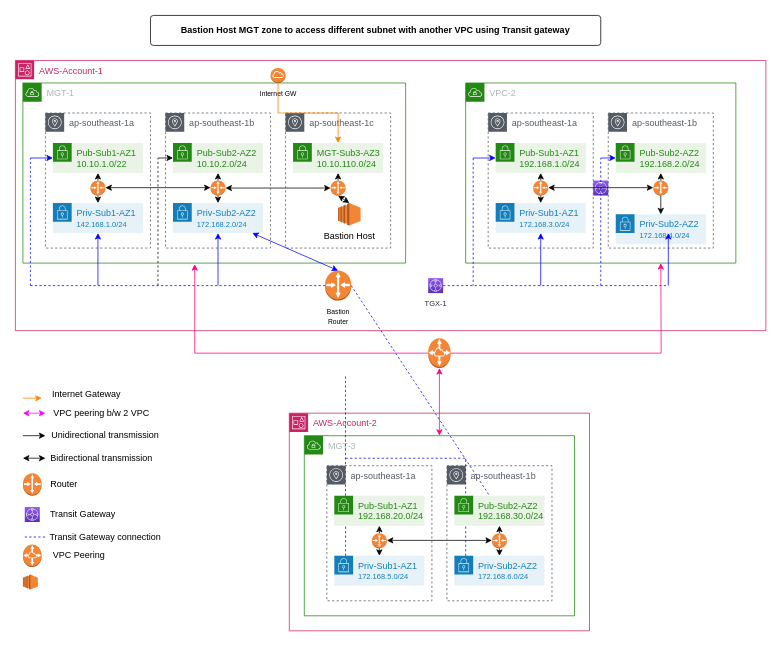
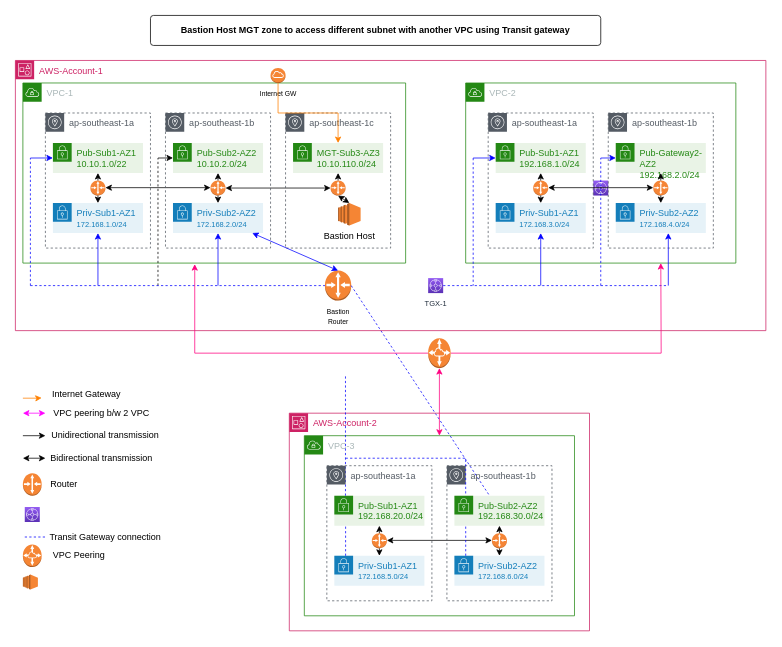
- <mxCell id="2" value="MGT-1" style="points=[[0,0],[0.25,0],[0.5,0],[0.75,0],[1,0],[1,0.25],[1,0.5],[1,0.75],[1,1],[0.75,1],[0.5,1],[0.25,1],[0,1],[0,0.75],[0,0.5],[0,0.25]];outlineConnect=0;gradientColor=none;html=1;whiteSpace=wrap;fontSize=12;fontStyle=0;container=1;pointerEvents=0;collapsible=0;recursiveResize=0;shape=mxgraph.aws4.group;grIcon=mxgraph.aws4.group_vpc;strokeColor=#248814;fillColor=none;verticalAlign=top;align=left;spacingLeft=30;fontColor=#AAB7B8;dashed=0;" parent="1" vertex="1"><mxGeometry x="30" y="110" width="510" height="240" as="geometry" /></mxCell>
+ <mxCell id="2" value="VPC-1" style="points=[[0,0],[0.25,0],[0.5,0],[0.75,0],[1,0],[1,0.25],[1,0.5],[1,0.75],[1,1],[0.75,1],[0.5,1],[0.25,1],[0,1],[0,0.75],[0,0.5],[0,0.25]];outlineConnect=0;gradientColor=none;html=1;whiteSpace=wrap;fontSize=12;fontStyle=0;container=1;pointerEvents=0;collapsible=0;recursiveResize=0;shape=mxgraph.aws4.group;grIcon=mxgraph.aws4.group_vpc;strokeColor=#248814;fillColor=none;verticalAlign=top;align=left;spacingLeft=30;fontColor=#AAB7B8;dashed=0;" parent="1" vertex="1"><mxGeometry x="30" y="110" width="510" height="240" as="geometry" /></mxCell>
- <mxCell id="29" value="Pub-Sub2-AZ2 192.168.2.0/24" style="points=[[0,0],[0.25,0],[0.5,0],[0.75,0],[1,0],[1,0.25],[1,0.5],[1,0.75],[1,1],[0.75,1],[0.5,1],[0.25,1],[0,1],[0,0.75],[0,0.5],[0,0.25]];outlineConnect=0;gradientColor=none;html=1;whiteSpace=wrap;fontSize=12;fontStyle=0;container=1;pointerEvents=0;collapsible=0;recursiveResize=0;shape=mxgraph.aws4.group;grIcon=mxgraph.aws4.group_security_group;grStroke=0;strokeColor=#248814;fillColor=#E9F3E6;verticalAlign=top;align=left;spacingLeft=30;fontColor=#248814;dashed=0;movable=1;resizable=1;rotatable=1;deletable=1;editable=1;locked=0;connectable=1;" parent="25" vertex="1"><mxGeometry x="200" y="80" width="120" height="40" as="geometry" /></mxCell>
+ <mxCell id="29" value="Pub-Gateway2-AZ2 192.168.2.0/24" style="points=[[0,0],[0.25,0],[0.5,0],[0.75,0],[1,0],[1,0.25],[1,0.5],[1,0.75],[1,1],[0.75,1],[0.5,1],[0.25,1],[0,1],[0,0.75],[0,0.5],[0,0.25]];outlineConnect=0;gradientColor=none;html=1;whiteSpace=wrap;fontSize=12;fontStyle=0;container=1;pointerEvents=0;collapsible=0;recursiveResize=0;shape=mxgraph.aws4.group;grIcon=mxgraph.aws4.group_security_group;grStroke=0;strokeColor=#248814;fillColor=#E9F3E6;verticalAlign=top;align=left;spacingLeft=30;fontColor=#248814;dashed=0;movable=1;resizable=1;rotatable=1;deletable=1;editable=1;locked=0;connectable=1;" parent="25" vertex="1"><mxGeometry x="200" y="80" width="120" height="40" as="geometry" /></mxCell>
- <mxCell id="3" value="Priv-Sub1-AZ1&lt;br&gt;&lt;font style=&quot;font-size: 10px;&quot;&gt;142.168.1.0/24&lt;/font&gt;" style="points=[[0,0],[0.25,0],[0.5,0],[0.75,0],[1,0],[1,0.25],[1,0.5],[1,0.75],[1,1],[0.75,1],[0.5,1],[0.25,1],[0,1],[0,0.75],[0,0.5],[0,0.25]];outlineConnect=0;gradientColor=none;html=1;whiteSpace=wrap;fontSize=12;fontStyle=0;container=1;pointerEvents=0;collapsible=0;recursiveResize=0;shape=mxgraph.aws4.group;grIcon=mxgraph.aws4.group_security_group;grStroke=0;strokeColor=#147EBA;fillColor=#E6F2F8;verticalAlign=top;align=left;spacingLeft=30;fontColor=#147EBA;dashed=0;" parent="2" vertex="1"><mxGeometry x="40" y="160" width="120" height="40" as="geometry" /></mxCell>
+ <mxCell id="3" value="Priv-Sub1-AZ1&lt;br&gt;&lt;font style=&quot;font-size: 10px;&quot;&gt;172.168.1.0/24&lt;/font&gt;" style="points=[[0,0],[0.25,0],[0.5,0],[0.75,0],[1,0],[1,0.25],[1,0.5],[1,0.75],[1,1],[0.75,1],[0.5,1],[0.25,1],[0,1],[0,0.75],[0,0.5],[0,0.25]];outlineConnect=0;gradientColor=none;html=1;whiteSpace=wrap;fontSize=12;fontStyle=0;container=1;pointerEvents=0;collapsible=0;recursiveResize=0;shape=mxgraph.aws4.group;grIcon=mxgraph.aws4.group_security_group;grStroke=0;strokeColor=#147EBA;fillColor=#E6F2F8;verticalAlign=top;align=left;spacingLeft=30;fontColor=#147EBA;dashed=0;" parent="2" vertex="1"><mxGeometry x="40" y="160" width="120" height="40" as="geometry" /></mxCell>
- <mxCell id="28" value="Priv-Sub2-AZ2&lt;br&gt;&lt;font style=&quot;font-size: 10px;&quot;&gt;172.168.4.0/24&lt;/font&gt;" style="points=[[0,0],[0.25,0],[0.5,0],[0.75,0],[1,0],[1,0.25],[1,0.5],[1,0.75],[1,1],[0.75,1],[0.5,1],[0.25,1],[0,1],[0,0.75],[0,0.5],[0,0.25]];outlineConnect=0;gradientColor=none;html=1;whiteSpace=wrap;fontSize=12;fontStyle=0;container=1;pointerEvents=0;collapsible=0;recursiveResize=0;shape=mxgraph.aws4.group;grIcon=mxgraph.aws4.group_security_group;grStroke=0;strokeColor=#147EBA;fillColor=#E6F2F8;verticalAlign=top;align=left;spacingLeft=30;fontColor=#147EBA;dashed=0;movable=1;resizable=1;rotatable=1;deletable=1;editable=1;locked=0;connectable=1;" parent="25" vertex="1"><mxGeometry x="200" y="175" width="120" height="40" as="geometry" /></mxCell>
+ <mxCell id="28" value="Priv-Sub2-AZ2&lt;br&gt;&lt;font style=&quot;font-size: 10px;&quot;&gt;172.168.4.0/24&lt;/font&gt;" style="points=[[0,0],[0.25,0],[0.5,0],[0.75,0],[1,0],[1,0.25],[1,0.5],[1,0.75],[1,1],[0.75,1],[0.5,1],[0.25,1],[0,1],[0,0.75],[0,0.5],[0,0.25]];outlineConnect=0;gradientColor=none;html=1;whiteSpace=wrap;fontSize=12;fontStyle=0;container=1;pointerEvents=0;collapsible=0;recursiveResize=0;shape=mxgraph.aws4.group;grIcon=mxgraph.aws4.group_security_group;grStroke=0;strokeColor=#147EBA;fillColor=#E6F2F8;verticalAlign=top;align=left;spacingLeft=30;fontColor=#147EBA;dashed=0;movable=1;resizable=1;rotatable=1;deletable=1;editable=1;locked=0;connectable=1;" parent="25" vertex="1"><mxGeometry x="200" y="160" width="120" height="40" as="geometry" /></mxCell>
- <mxCell id="59" value="MGT-3" style="points=[[0,0],[0.25,0],[0.5,0],[0.75,0],[1,0],[1,0.25],[1,0.5],[1,0.75],[1,1],[0.75,1],[0.5,1],[0.25,1],[0,1],[0,0.75],[0,0.5],[0,0.25]];outlineConnect=0;gradientColor=none;html=1;whiteSpace=wrap;fontSize=12;fontStyle=0;container=1;pointerEvents=0;collapsible=0;recursiveResize=0;shape=mxgraph.aws4.group;grIcon=mxgraph.aws4.group_vpc;strokeColor=#248814;fillColor=none;verticalAlign=top;align=left;spacingLeft=30;fontColor=#AAB7B8;dashed=0;movable=1;resizable=1;rotatable=1;deletable=1;editable=1;locked=0;connectable=1;" vertex="1" parent="1"><mxGeometry x="405" y="580" width="360" height="240" as="geometry" /></mxCell>
+ <mxCell id="59" value="VPC-3" style="points=[[0,0],[0.25,0],[0.5,0],[0.75,0],[1,0],[1,0.25],[1,0.5],[1,0.75],[1,1],[0.75,1],[0.5,1],[0.25,1],[0,1],[0,0.75],[0,0.5],[0,0.25]];outlineConnect=0;gradientColor=none;html=1;whiteSpace=wrap;fontSize=12;fontStyle=0;container=1;pointerEvents=0;collapsible=0;recursiveResize=0;shape=mxgraph.aws4.group;grIcon=mxgraph.aws4.group_vpc;strokeColor=#248814;fillColor=none;verticalAlign=top;align=left;spacingLeft=30;fontColor=#AAB7B8;dashed=0;movable=1;resizable=1;rotatable=1;deletable=1;editable=1;locked=0;connectable=1;" vertex="1" parent="1"><mxGeometry x="405" y="580" width="360" height="240" as="geometry" /></mxCell>
- <mxCell id="92" value="Transit Gateway" style="text;html=1;strokeColor=none;fillColor=none;align=center;verticalAlign=middle;whiteSpace=wrap;rounded=0;" vertex="1" parent="1"><mxGeometry x="60" y="670" width="100" height="30" as="geometry" /></mxCell>
